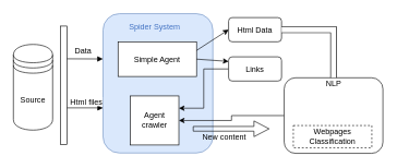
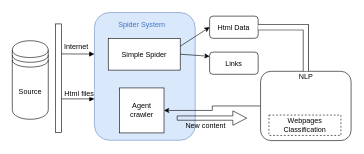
- <mxCell id="20" value="&lt;span style=&quot;text-wrap: nowrap; background-color: rgb(255, 255, 255);&quot;&gt;Data&lt;/span&gt;" style="text;html=1;align=center;verticalAlign=middle;whiteSpace=wrap;rounded=0;fontFamily=Helvetica;fontSize=12;fontColor=default;" vertex="1" parent="1"><mxGeometry x="97" y="63" width="60" height="30" as="geometry" /></mxCell>
+ <mxCell id="20" value="&lt;span style=&quot;text-wrap: nowrap; background-color: rgb(255, 255, 255);&quot;&gt;Internet&lt;/span&gt;" style="text;html=1;align=center;verticalAlign=middle;whiteSpace=wrap;rounded=0;fontFamily=Helvetica;fontSize=12;fontColor=default;" vertex="1" parent="1"><mxGeometry x="97" y="63" width="60" height="30" as="geometry" /></mxCell>
- <mxCell id="5" value="Simple Agent" style="rounded=0;whiteSpace=wrap;html=1;" vertex="1" parent="1"><mxGeometry x="180" y="63" width="120" height="53" as="geometry" /></mxCell>
+ <mxCell id="5" value="Simple Spider" style="rounded=0;whiteSpace=wrap;html=1;" vertex="1" parent="1"><mxGeometry x="180" y="63" width="120" height="53" as="geometry" /></mxCell>
- <mxCell id="7" style="edgeStyle=orthogonalEdgeStyle;rounded=0;orthogonalLoop=1;jettySize=auto;html=1;entryX=1;entryY=0.25;entryDx=0;entryDy=0;" edge="1" parent="1" source="8" target="13"><mxGeometry relative="1" as="geometry" /></mxCell>
